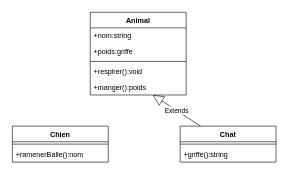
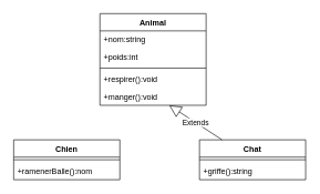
- <mxCell id="4" value="+poids:griffe" style="text;strokeColor=none;fillColor=none;align=left;verticalAlign=top;spacingLeft=4;spacingRight=4;overflow=hidden;rotatable=0;points=[[0,0.5],[1,0.5]];portConstraint=eastwest;" parent="2" vertex="1"><mxGeometry y="52" width="160" height="26" as="geometry" /></mxCell>
+ <mxCell id="4" value="+poids:int" style="text;strokeColor=none;fillColor=none;align=left;verticalAlign=top;spacingLeft=4;spacingRight=4;overflow=hidden;rotatable=0;points=[[0,0.5],[1,0.5]];portConstraint=eastwest;" parent="2" vertex="1"><mxGeometry y="52" width="160" height="26" as="geometry" /></mxCell>
- <mxCell id="7" value="+manger():poids" style="text;strokeColor=none;fillColor=none;align=left;verticalAlign=top;spacingLeft=4;spacingRight=4;overflow=hidden;rotatable=0;points=[[0,0.5],[1,0.5]];portConstraint=eastwest;" parent="2" vertex="1"><mxGeometry y="112" width="160" height="26" as="geometry" /></mxCell>
+ <mxCell id="7" value="+manger():void" style="text;strokeColor=none;fillColor=none;align=left;verticalAlign=top;spacingLeft=4;spacingRight=4;overflow=hidden;rotatable=0;points=[[0,0.5],[1,0.5]];portConstraint=eastwest;" parent="2" vertex="1"><mxGeometry y="112" width="160" height="26" as="geometry" /></mxCell>
